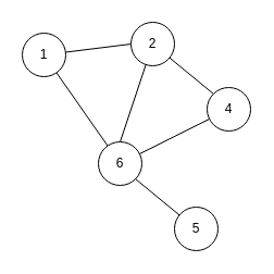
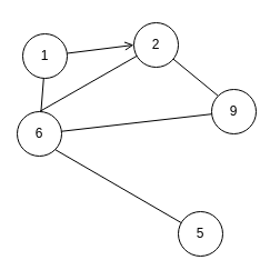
- <mxCell id="2" style="rounded=0;orthogonalLoop=1;jettySize=auto;html=1;entryX=0;entryY=0.5;entryDx=0;entryDy=0;endArrow=none;endFill=0;" edge="1" parent="1" source="4" target="7"><mxGeometry relative="1" as="geometry" /></mxCell>
+ <mxCell id="2" style="rounded=0;orthogonalLoop=1;jettySize=auto;html=1;entryX=0;entryY=0.5;entryDx=0;entryDy=0;endArrow=open;endFill=0;" edge="1" parent="1" source="4" target="7"><mxGeometry relative="1" as="geometry" /></mxCell>
- <mxCell id="12" value="4" style="ellipse;whiteSpace=wrap;html=1;aspect=fixed;" vertex="1" parent="1"><mxGeometry x="190" y="80" width="40" height="40" as="geometry" /></mxCell>
+ <mxCell id="12" value="9" style="ellipse;whiteSpace=wrap;html=1;aspect=fixed;" vertex="1" parent="1"><mxGeometry x="190" y="80" width="40" height="40" as="geometry" /></mxCell>
- <mxCell id="8" value="6" style="ellipse;whiteSpace=wrap;html=1;aspect=fixed;" vertex="1" parent="1"><mxGeometry x="90" y="130" width="40" height="40" as="geometry" /></mxCell>
+ <mxCell id="8" value="6" style="ellipse;whiteSpace=wrap;html=1;aspect=fixed;" vertex="1" parent="1"><mxGeometry x="15" y="100" width="40" height="40" as="geometry" /></mxCell>
